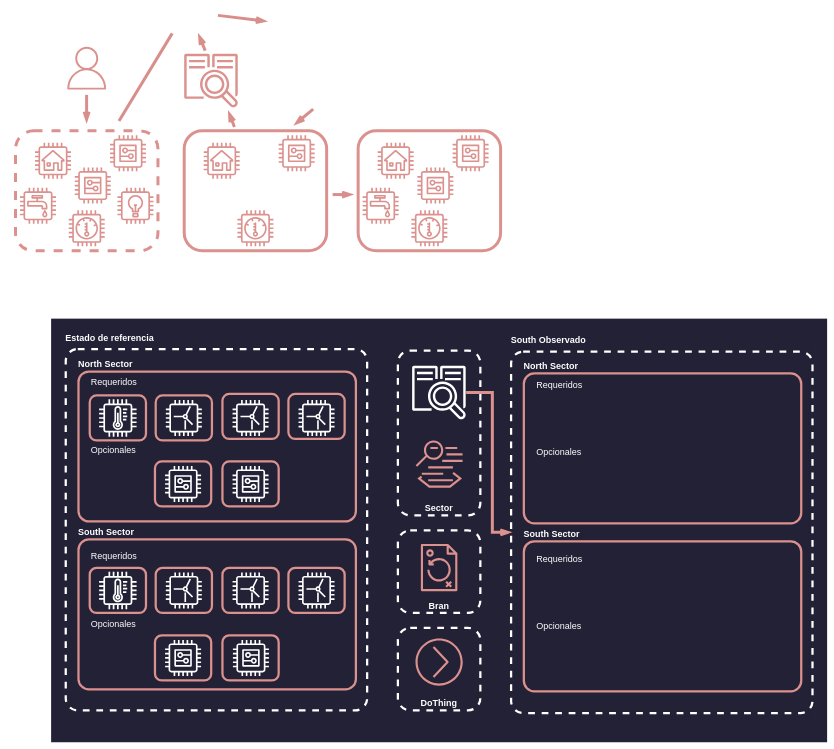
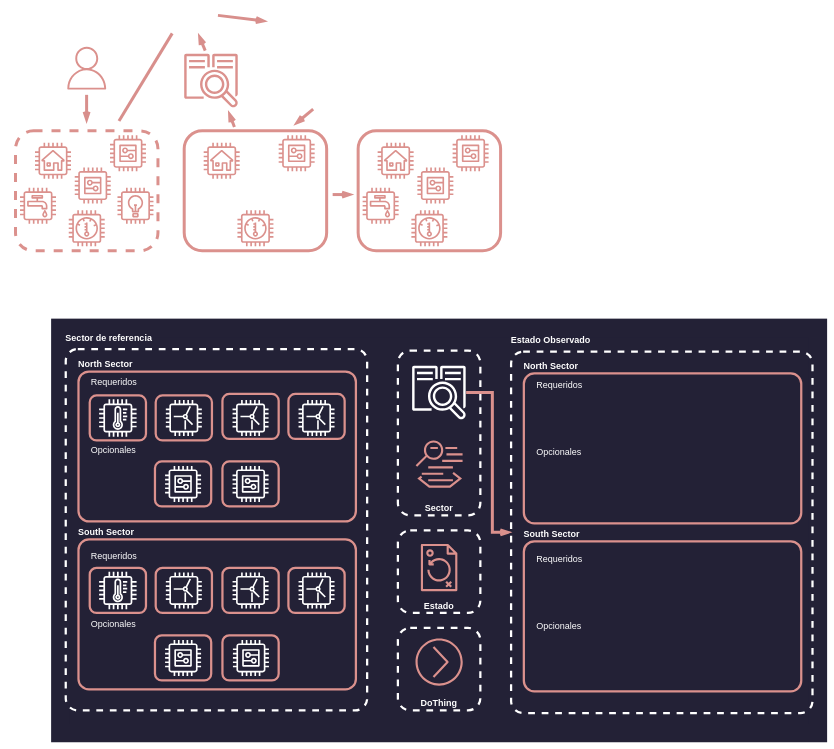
- <mxCell id="20" value="&lt;div style=&quot;text-align: center;&quot;&gt;&lt;span style=&quot;background-color: initial;&quot;&gt;&lt;b&gt;Estado de referencia&lt;/b&gt;&lt;/span&gt;&lt;/div&gt;" style="text;whiteSpace=wrap;html=1;fontSize=12;fontFamily=Helvetica;fontColor=#FFFFFF;container=0;" parent="18" vertex="1"><mxGeometry width="160" height="40" as="geometry" /></mxCell>
+ <mxCell id="20" value="&lt;div style=&quot;text-align: center;&quot;&gt;&lt;span style=&quot;background-color: initial;&quot;&gt;&lt;b&gt;Sector de referencia&lt;/b&gt;&lt;/span&gt;&lt;/div&gt;" style="text;whiteSpace=wrap;html=1;fontSize=12;fontFamily=Helvetica;fontColor=#FFFFFF;container=0;" parent="18" vertex="1"><mxGeometry width="160" height="40" as="geometry" /></mxCell>
- <mxCell id="8" value="&lt;div style=&quot;text-align: center;&quot;&gt;&lt;span style=&quot;background-color: initial;&quot;&gt;&lt;b&gt;South Observado&lt;/b&gt;&lt;/span&gt;&lt;/div&gt;&lt;div style=&quot;text-align: center;&quot;&gt;&lt;span style=&quot;background-color: initial;&quot;&gt;&lt;b&gt;&lt;br&gt;&lt;/b&gt;&lt;/span&gt;&lt;/div&gt;" style="text;whiteSpace=wrap;html=1;fontSize=12;fontFamily=Helvetica;fontColor=#FFFFFF;container=0;" parent="6" vertex="1"><mxGeometry width="160" height="40" as="geometry" /></mxCell>
+ <mxCell id="8" value="&lt;div style=&quot;text-align: center;&quot;&gt;&lt;span style=&quot;background-color: initial;&quot;&gt;&lt;b&gt;Estado Observado&lt;/b&gt;&lt;/span&gt;&lt;/div&gt;&lt;div style=&quot;text-align: center;&quot;&gt;&lt;span style=&quot;background-color: initial;&quot;&gt;&lt;b&gt;&lt;br&gt;&lt;/b&gt;&lt;/span&gt;&lt;/div&gt;" style="text;whiteSpace=wrap;html=1;fontSize=12;fontFamily=Helvetica;fontColor=#FFFFFF;container=0;" parent="6" vertex="1"><mxGeometry width="160" height="40" as="geometry" /></mxCell>
- <mxCell id="83" value="Bran" style="rounded=1;whiteSpace=wrap;html=1;dashed=1;labelBackgroundColor=none;strokeColor=#FFFFFF;strokeWidth=3;align=center;verticalAlign=bottom;fontFamily=Helvetica;fontSize=12;fontColor=#FFFFFF;fillColor=none;fontStyle=1" parent="1" vertex="1"><mxGeometry x="530" y="707" width="110" height="110" as="geometry" /></mxCell>
+ <mxCell id="83" value="Estado" style="rounded=1;whiteSpace=wrap;html=1;dashed=1;labelBackgroundColor=none;strokeColor=#FFFFFF;strokeWidth=3;align=center;verticalAlign=bottom;fontFamily=Helvetica;fontSize=12;fontColor=#FFFFFF;fillColor=none;fontStyle=1" parent="1" vertex="1"><mxGeometry x="530" y="707" width="110" height="110" as="geometry" /></mxCell>
